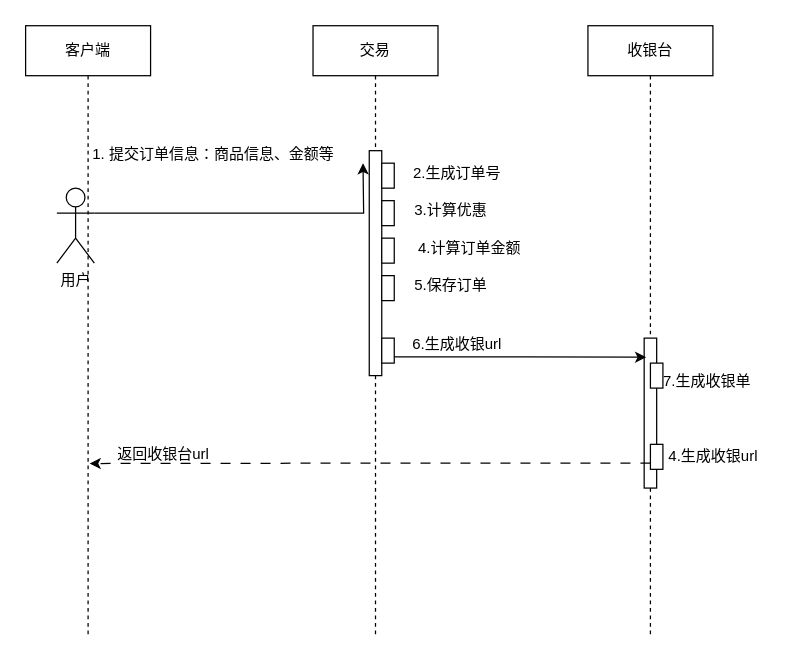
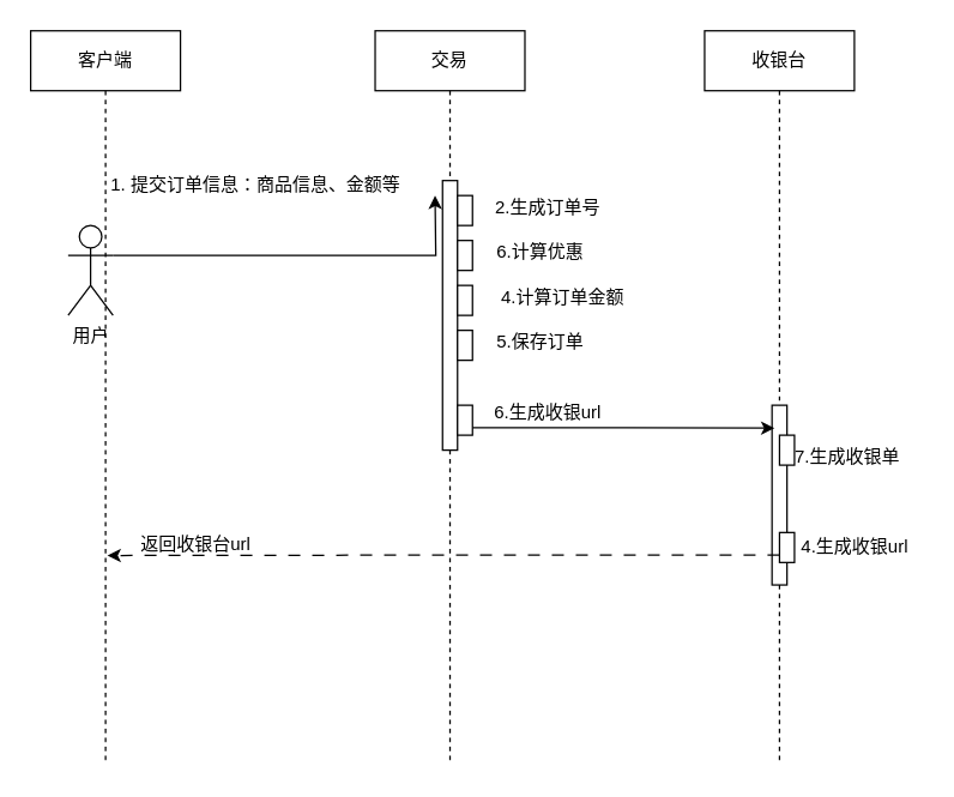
- <mxCell id="16" value="3.计算优惠" style="text;html=1;align=center;verticalAlign=middle;resizable=0;points=[];autosize=1;strokeColor=none;fillColor=none;" vertex="1" parent="1"><mxGeometry x="320" y="152.5" width="80" height="30" as="geometry" /></mxCell>
+ <mxCell id="16" value="6.计算优惠" style="text;html=1;align=center;verticalAlign=middle;resizable=0;points=[];autosize=1;strokeColor=none;fillColor=none;" vertex="1" parent="1"><mxGeometry x="320" y="152.5" width="80" height="30" as="geometry" /></mxCell>
